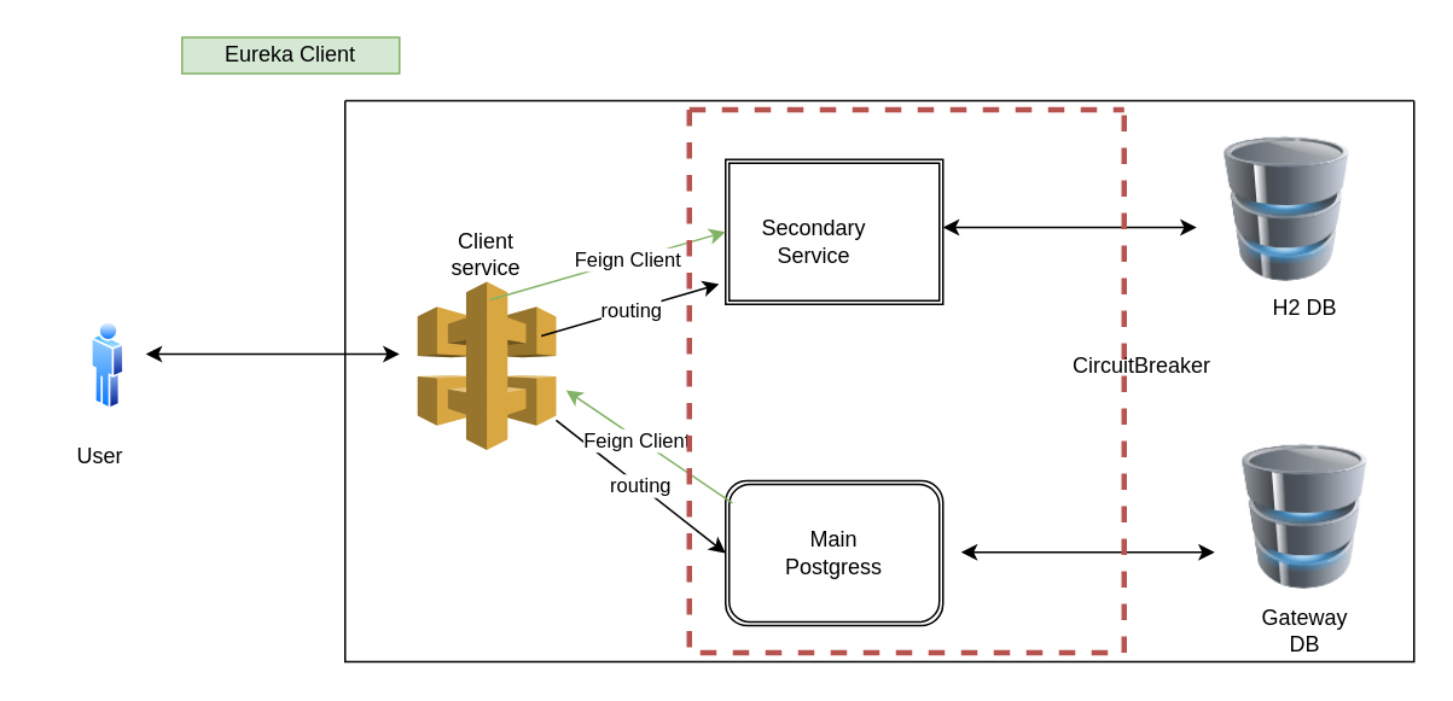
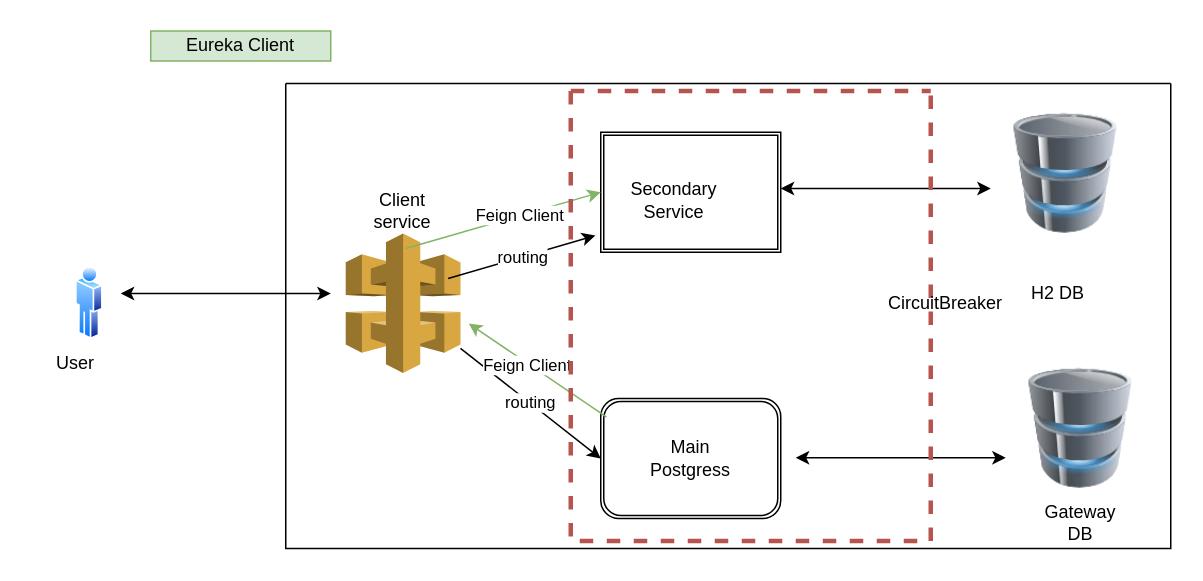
- <mxCell id="10" value="H2 DB" style="text;html=1;strokeColor=none;fillColor=none;align=center;verticalAlign=middle;whiteSpace=wrap;rounded=0;" vertex="1" parent="2"><mxGeometry x="500" y="100" width="60" height="30" as="geometry" /></mxCell>
+ <mxCell id="10" value="H2 DB" style="text;html=1;strokeColor=none;fillColor=none;align=center;verticalAlign=middle;whiteSpace=wrap;rounded=0;" vertex="1" parent="2"><mxGeometry x="485" y="125" width="60" height="30" as="geometry" /></mxCell>
- <mxCell id="26" value="User" style="text;html=1;strokeColor=none;fillColor=none;align=center;verticalAlign=middle;whiteSpace=wrap;rounded=0;" vertex="1" parent="1"><mxGeometry x="25" y="236.5" width="60" height="30" as="geometry" /></mxCell>
+ <mxCell id="26" value="User" style="text;html=1;strokeColor=none;fillColor=none;align=center;verticalAlign=middle;whiteSpace=wrap;rounded=0;" vertex="1" parent="1"><mxGeometry x="20" y="226.5" width="60" height="30" as="geometry" /></mxCell>
